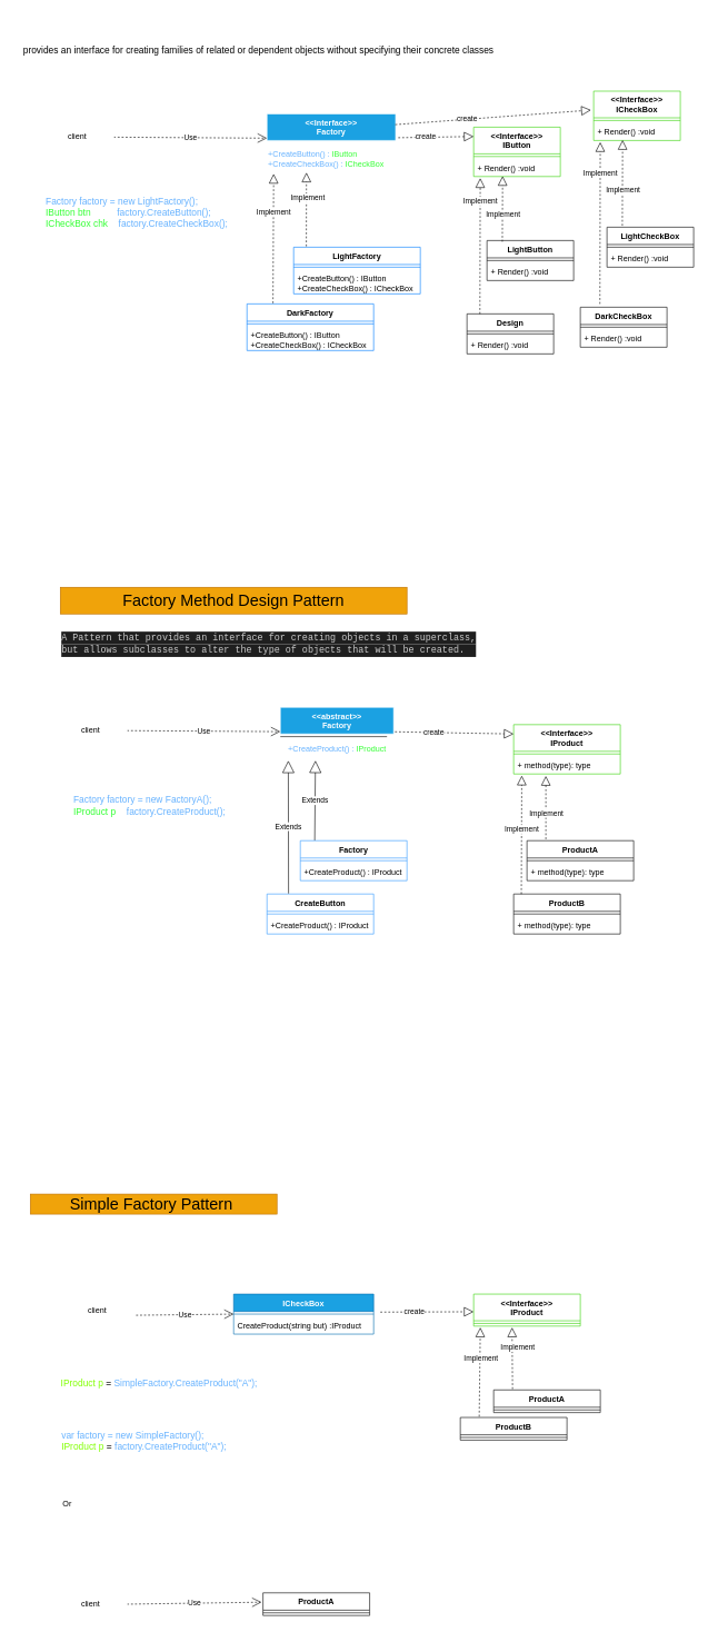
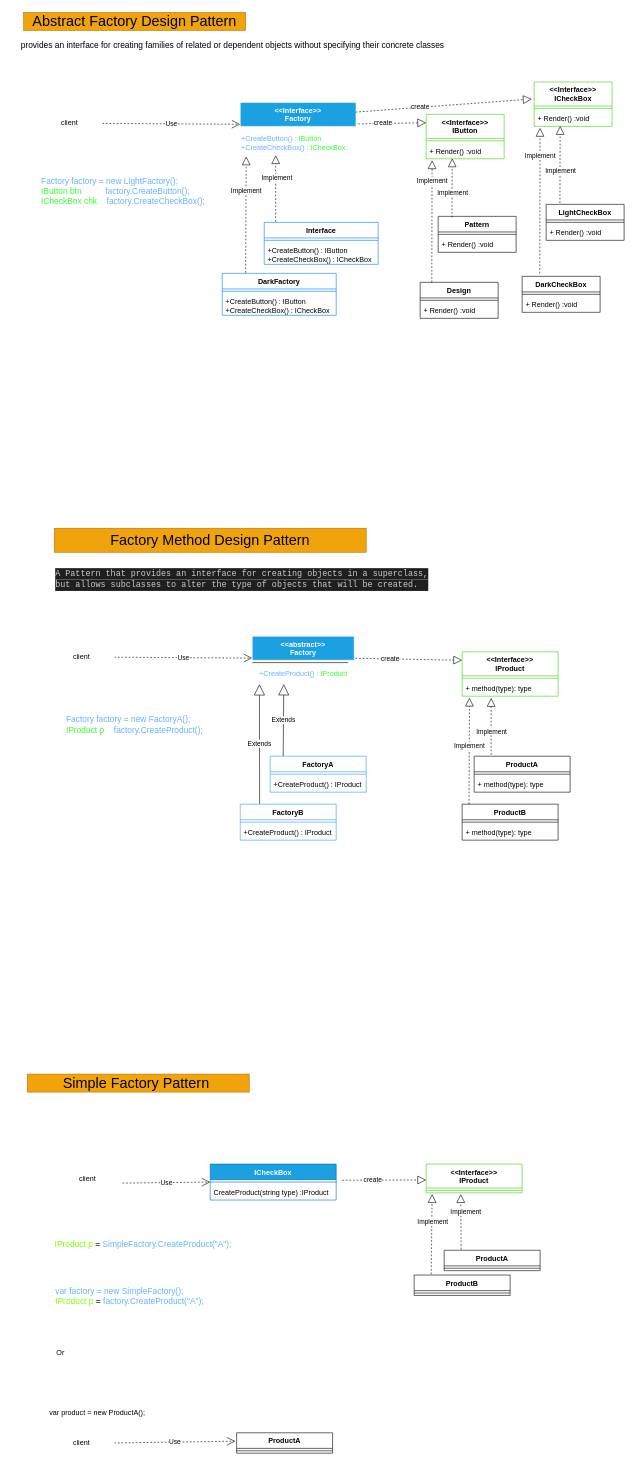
+ <mxCell id="2" value="&lt;font style=&quot;font-size: 24px;&quot;&gt;Abstract Factory Design Pattern&lt;/font&gt;" style="text;html=1;strokeColor=#BD7000;fillColor=#f0a30a;align=center;verticalAlign=middle;whiteSpace=wrap;rounded=0;movable=1;resizable=1;rotatable=1;deletable=1;editable=1;connectable=1;fontColor=#000000;container=0;" parent="1" vertex="1"><mxGeometry x="39" y="20" width="370" height="30" as="geometry" /></mxCell>
- <mxCell id="92" value="LightButton" style="swimlane;fontStyle=1;align=center;verticalAlign=top;childLayout=stackLayout;horizontal=1;startSize=26;horizontalStack=0;resizeParent=1;resizeParentMax=0;resizeLast=0;collapsible=1;marginBottom=0;fillColor=none;movable=1;resizable=1;rotatable=1;deletable=1;editable=1;connectable=1;" vertex="1" parent="57"><mxGeometry x="670" y="224" width="130" height="60" as="geometry" /></mxCell>
+ <mxCell id="92" value="Pattern" style="swimlane;fontStyle=1;align=center;verticalAlign=top;childLayout=stackLayout;horizontal=1;startSize=26;horizontalStack=0;resizeParent=1;resizeParentMax=0;resizeLast=0;collapsible=1;marginBottom=0;fillColor=none;movable=1;resizable=1;rotatable=1;deletable=1;editable=1;connectable=1;" vertex="1" parent="57"><mxGeometry x="670" y="224" width="130" height="60" as="geometry" /></mxCell>
- <mxCell id="76" value="LightFactory" style="swimlane;fontStyle=1;align=center;verticalAlign=top;childLayout=stackLayout;horizontal=1;startSize=26;horizontalStack=0;resizeParent=1;resizeParentMax=0;resizeLast=0;collapsible=1;marginBottom=0;strokeColor=#007FFF;movable=1;resizable=1;rotatable=1;deletable=1;editable=1;connectable=1;" vertex="1" parent="57"><mxGeometry x="380" y="234" width="190" height="70" as="geometry" /></mxCell>
+ <mxCell id="76" value="Interface" style="swimlane;fontStyle=1;align=center;verticalAlign=top;childLayout=stackLayout;horizontal=1;startSize=26;horizontalStack=0;resizeParent=1;resizeParentMax=0;resizeLast=0;collapsible=1;marginBottom=0;strokeColor=#007FFF;movable=1;resizable=1;rotatable=1;deletable=1;editable=1;connectable=1;" vertex="1" parent="57"><mxGeometry x="380" y="234" width="190" height="70" as="geometry" /></mxCell>
- <mxCell id="30" value="Factory" style="swimlane;fontStyle=1;align=center;verticalAlign=top;childLayout=stackLayout;horizontal=1;startSize=26;horizontalStack=0;resizeParent=1;resizeParentMax=0;resizeLast=0;collapsible=1;marginBottom=0;strokeColor=#3399FF;" vertex="1" parent="1"><mxGeometry x="450" y="1260" width="160" height="60" as="geometry" /></mxCell>
+ <mxCell id="30" value="FactoryA" style="swimlane;fontStyle=1;align=center;verticalAlign=top;childLayout=stackLayout;horizontal=1;startSize=26;horizontalStack=0;resizeParent=1;resizeParentMax=0;resizeLast=0;collapsible=1;marginBottom=0;strokeColor=#3399FF;" vertex="1" parent="1"><mxGeometry x="450" y="1260" width="160" height="60" as="geometry" /></mxCell>
- <mxCell id="26" value="CreateButton" style="swimlane;fontStyle=1;align=center;verticalAlign=top;childLayout=stackLayout;horizontal=1;startSize=26;horizontalStack=0;resizeParent=1;resizeParentMax=0;resizeLast=0;collapsible=1;marginBottom=0;strokeColor=#3399FF;" vertex="1" parent="1"><mxGeometry x="400" y="1340" width="160" height="60" as="geometry" /></mxCell>
+ <mxCell id="26" value="FactoryB" style="swimlane;fontStyle=1;align=center;verticalAlign=top;childLayout=stackLayout;horizontal=1;startSize=26;horizontalStack=0;resizeParent=1;resizeParentMax=0;resizeLast=0;collapsible=1;marginBottom=0;strokeColor=#3399FF;" vertex="1" parent="1"><mxGeometry x="400" y="1340" width="160" height="60" as="geometry" /></mxCell>
- <mxCell id="40" value="CreateProduct(string but) :IProduct" style="text;strokeColor=none;fillColor=none;align=left;verticalAlign=top;spacingLeft=4;spacingRight=4;overflow=hidden;rotatable=0;points=[[0,0.5],[1,0.5]];portConstraint=eastwest;" vertex="1" parent="38"><mxGeometry y="34" width="210" height="26" as="geometry" /></mxCell>
+ <mxCell id="40" value="CreateProduct(string type) :IProduct" style="text;strokeColor=none;fillColor=none;align=left;verticalAlign=top;spacingLeft=4;spacingRight=4;overflow=hidden;rotatable=0;points=[[0,0.5],[1,0.5]];portConstraint=eastwest;" vertex="1" parent="38"><mxGeometry y="34" width="210" height="26" as="geometry" /></mxCell>
+ <mxCell id="52" value="var product = new ProductA();" style="text;html=1;align=left;verticalAlign=middle;resizable=0;points=[];autosize=1;strokeColor=none;fillColor=none;" vertex="1" parent="51"><mxGeometry width="180" height="30" as="geometry" /></mxCell>
